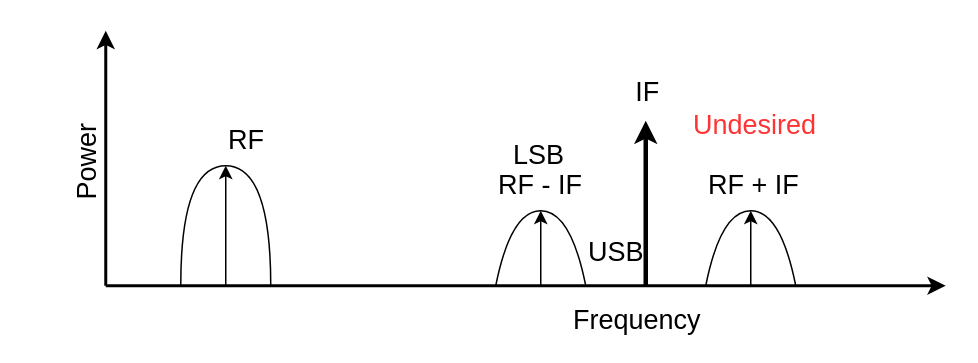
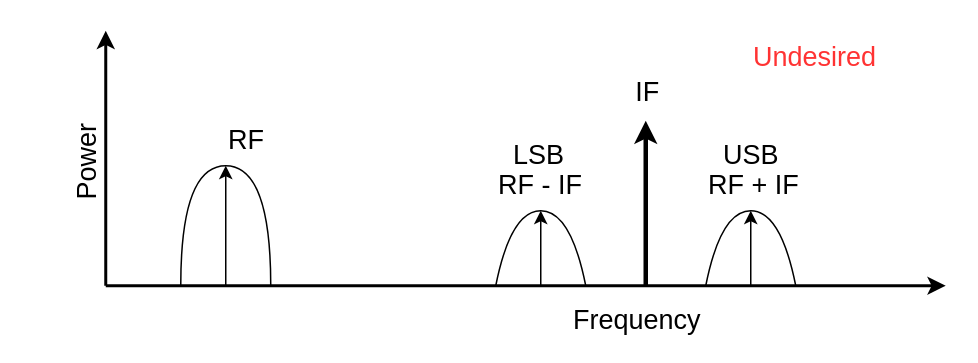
- <mxCell id="19" value="&lt;span style=&quot;font-size: 18px&quot;&gt;Undesired&lt;/span&gt;" style="text;html=1;resizable=0;points=[];autosize=1;align=left;verticalAlign=top;spacingTop=-4;fontColor=#FF3333;" vertex="1" parent="1"><mxGeometry x="460" y="70" width="100" height="20" as="geometry" /></mxCell>
+ <mxCell id="19" value="&lt;span style=&quot;font-size: 18px&quot;&gt;Undesired&lt;/span&gt;" style="text;html=1;resizable=0;points=[];autosize=1;align=left;verticalAlign=top;spacingTop=-4;fontColor=#FF3333;" vertex="1" parent="1"><mxGeometry x="500" y="25" width="100" height="20" as="geometry" /></mxCell>
- <mxCell id="18" value="&lt;font style=&quot;font-size: 18px&quot;&gt;USB&lt;/font&gt;" style="text;html=1;resizable=0;points=[];autosize=1;align=left;verticalAlign=top;spacingTop=-4;" vertex="1" parent="1"><mxGeometry x="390" y="155" width="50" height="20" as="geometry" /></mxCell>
+ <mxCell id="18" value="&lt;font style=&quot;font-size: 18px&quot;&gt;USB&lt;/font&gt;" style="text;html=1;resizable=0;points=[];autosize=1;align=left;verticalAlign=top;spacingTop=-4;" vertex="1" parent="1"><mxGeometry x="480" y="90" width="50" height="20" as="geometry" /></mxCell>
